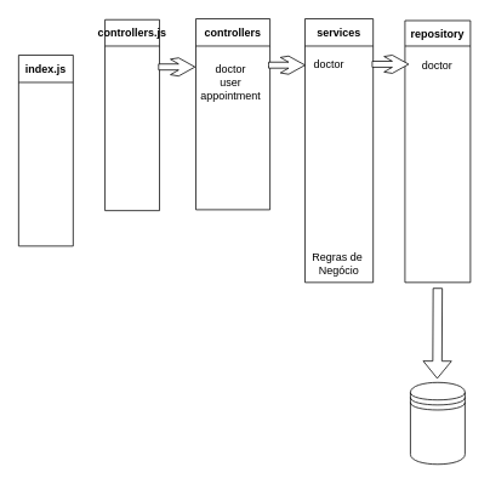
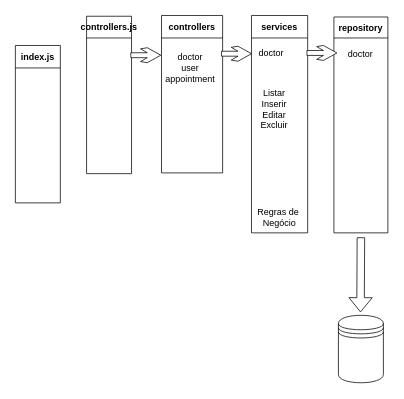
+ <mxCell id="7" value="Listar&lt;br&gt;Inserir&lt;br&gt;Editar&lt;br&gt;Excluir&lt;br&gt;" style="text;html=1;align=center;verticalAlign=middle;resizable=0;points=[];autosize=1;strokeColor=none;fillColor=none;" parent="6" vertex="1"><mxGeometry y="90" width="60" height="70" as="geometry" /></mxCell>
